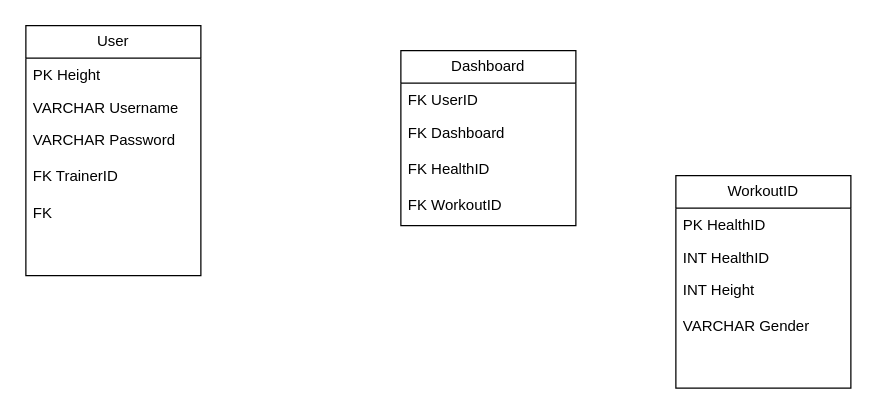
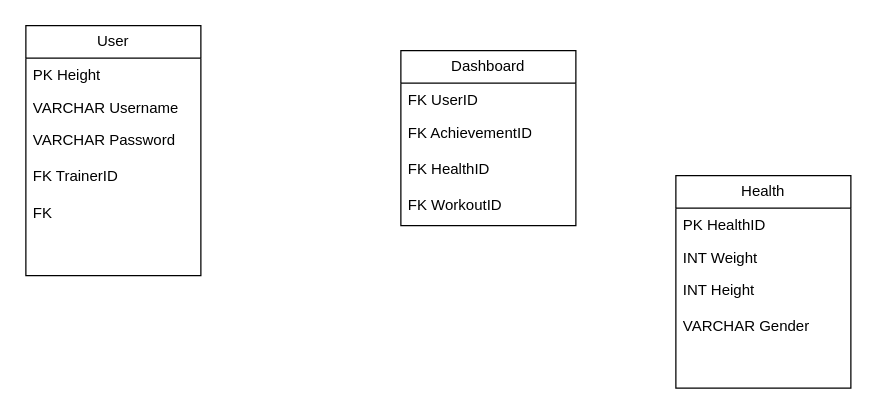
- <mxCell id="8" value="FK Dashboard&lt;div&gt;&lt;br&gt;&lt;/div&gt;&lt;div&gt;FK HealthID&lt;/div&gt;&lt;div&gt;&lt;br&gt;&lt;/div&gt;&lt;div&gt;FK WorkoutID&lt;/div&gt;" style="text;strokeColor=none;fillColor=none;align=left;verticalAlign=top;spacingLeft=4;spacingRight=4;overflow=hidden;rotatable=0;points=[[0,0.5],[1,0.5]];portConstraint=eastwest;whiteSpace=wrap;html=1;" vertex="1" parent="6"><mxGeometry y="52" width="140" height="88" as="geometry" /></mxCell>
+ <mxCell id="8" value="FK AchievementID&lt;div&gt;&lt;br&gt;&lt;/div&gt;&lt;div&gt;FK HealthID&lt;/div&gt;&lt;div&gt;&lt;br&gt;&lt;/div&gt;&lt;div&gt;FK WorkoutID&lt;/div&gt;" style="text;strokeColor=none;fillColor=none;align=left;verticalAlign=top;spacingLeft=4;spacingRight=4;overflow=hidden;rotatable=0;points=[[0,0.5],[1,0.5]];portConstraint=eastwest;whiteSpace=wrap;html=1;" vertex="1" parent="6"><mxGeometry y="52" width="140" height="88" as="geometry" /></mxCell>
- <mxCell id="9" value="WorkoutID" style="swimlane;fontStyle=0;childLayout=stackLayout;horizontal=1;startSize=26;fillColor=none;horizontalStack=0;resizeParent=1;resizeParentMax=0;resizeLast=0;collapsible=1;marginBottom=0;whiteSpace=wrap;html=1;" vertex="1" parent="1"><mxGeometry x="540" y="140" width="140" height="170" as="geometry" /></mxCell>
+ <mxCell id="9" value="Health" style="swimlane;fontStyle=0;childLayout=stackLayout;horizontal=1;startSize=26;fillColor=none;horizontalStack=0;resizeParent=1;resizeParentMax=0;resizeLast=0;collapsible=1;marginBottom=0;whiteSpace=wrap;html=1;" vertex="1" parent="1"><mxGeometry x="540" y="140" width="140" height="170" as="geometry" /></mxCell>
- <mxCell id="11" value="INT HealthID" style="text;strokeColor=none;fillColor=none;align=left;verticalAlign=top;spacingLeft=4;spacingRight=4;overflow=hidden;rotatable=0;points=[[0,0.5],[1,0.5]];portConstraint=eastwest;whiteSpace=wrap;html=1;" vertex="1" parent="9"><mxGeometry y="52" width="140" height="26" as="geometry" /></mxCell>
+ <mxCell id="11" value="INT Weight" style="text;strokeColor=none;fillColor=none;align=left;verticalAlign=top;spacingLeft=4;spacingRight=4;overflow=hidden;rotatable=0;points=[[0,0.5],[1,0.5]];portConstraint=eastwest;whiteSpace=wrap;html=1;" vertex="1" parent="9"><mxGeometry y="52" width="140" height="26" as="geometry" /></mxCell>
